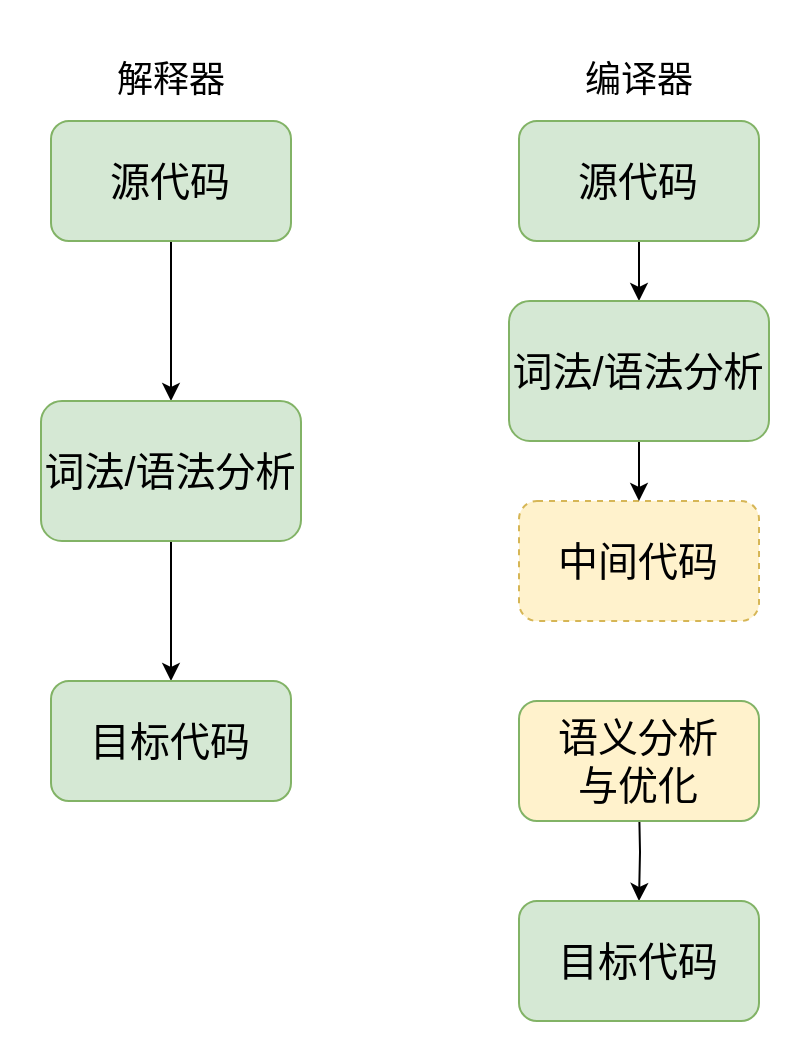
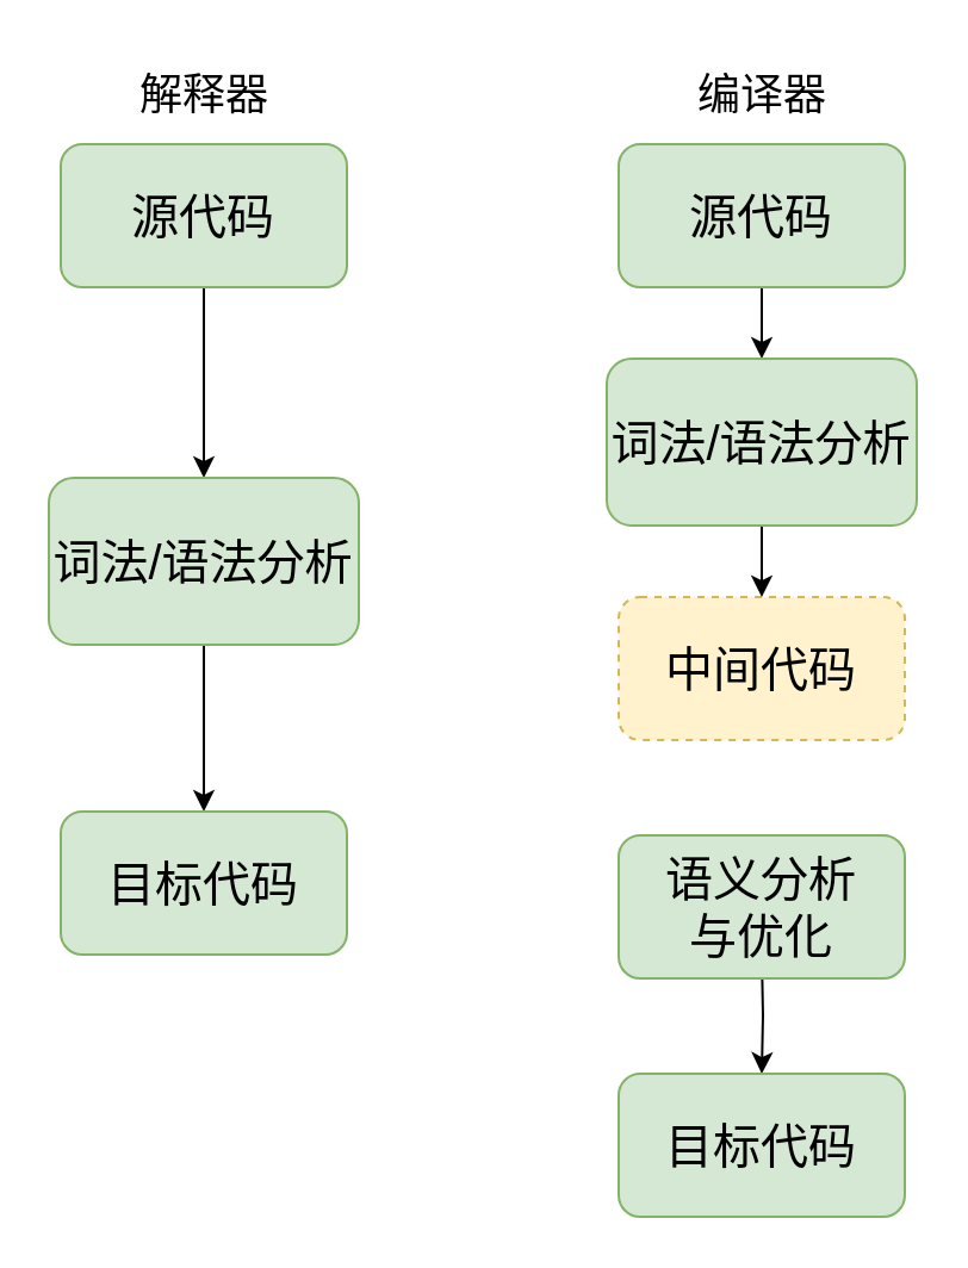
- <mxCell id="17" value="&lt;font style=&quot;font-size: 20px;&quot;&gt;语义分析&lt;/font&gt;&lt;div&gt;&lt;font style=&quot;font-size: 20px;&quot;&gt;与优化&lt;/font&gt;&lt;/div&gt;" style="rounded=1;whiteSpace=wrap;html=1;fillColor=#fff2cc;strokeColor=#82b366;" vertex="1" parent="1"><mxGeometry x="259" y="350" width="120" height="60" as="geometry" /></mxCell>
+ <mxCell id="17" value="&lt;font style=&quot;font-size: 20px;&quot;&gt;语义分析&lt;/font&gt;&lt;div&gt;&lt;font style=&quot;font-size: 20px;&quot;&gt;与优化&lt;/font&gt;&lt;/div&gt;" style="rounded=1;whiteSpace=wrap;html=1;fillColor=#d5e8d4;strokeColor=#82b366;" vertex="1" parent="1"><mxGeometry x="259" y="350" width="120" height="60" as="geometry" /></mxCell>
